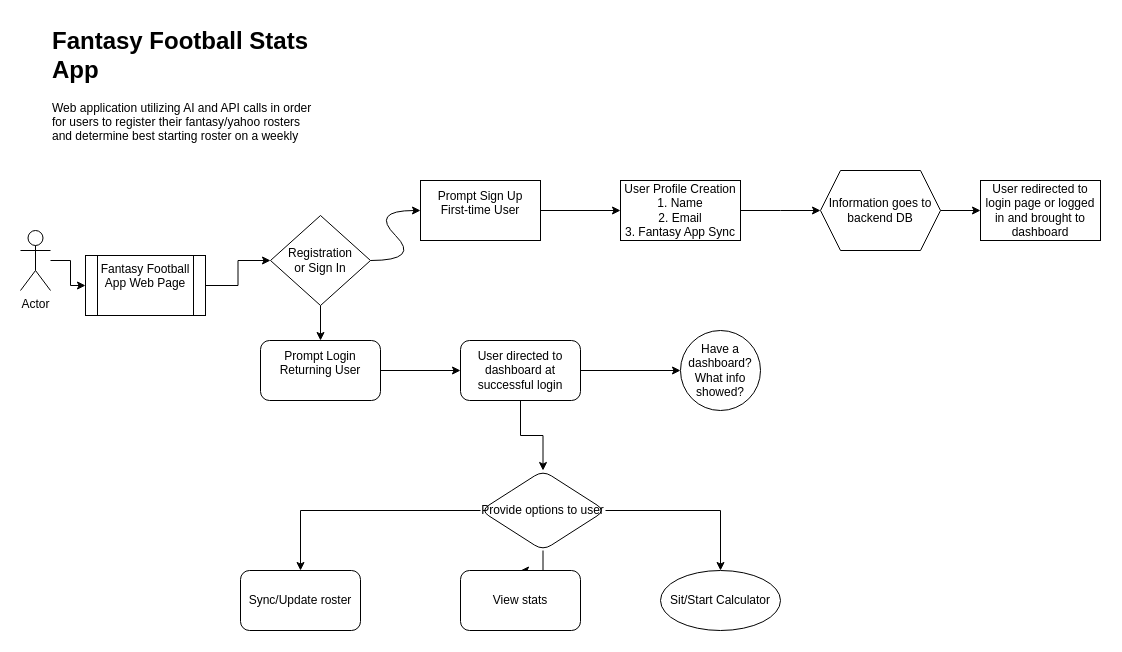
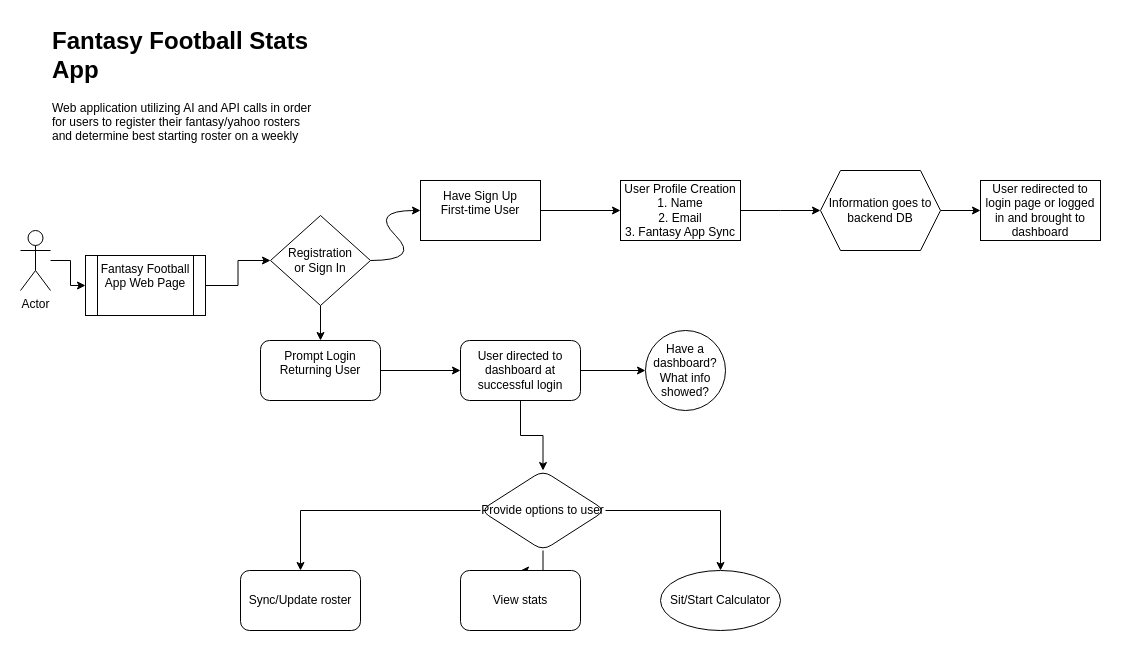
- <mxCell id="8" value="Prompt Sign Up&lt;br&gt;First-time User&lt;div&gt;&lt;br&gt;&lt;/div&gt;" style="rounded=0;whiteSpace=wrap;html=1;" parent="1" vertex="1"><mxGeometry x="420" y="180" width="120" height="60" as="geometry" /></mxCell>
+ <mxCell id="8" value="Have Sign Up&lt;br&gt;First-time User&lt;div&gt;&lt;br&gt;&lt;/div&gt;" style="rounded=0;whiteSpace=wrap;html=1;" parent="1" vertex="1"><mxGeometry x="420" y="180" width="120" height="60" as="geometry" /></mxCell>
- <mxCell id="22" value="Have a dashboard? What info showed?" style="ellipse;whiteSpace=wrap;html=1;rounded=1;" vertex="1" parent="1"><mxGeometry x="680" y="330" width="80" height="80" as="geometry" /></mxCell>
+ <mxCell id="22" value="Have a dashboard? What info showed?" style="ellipse;whiteSpace=wrap;html=1;rounded=1;" vertex="1" parent="1"><mxGeometry x="645" y="330" width="80" height="80" as="geometry" /></mxCell>
